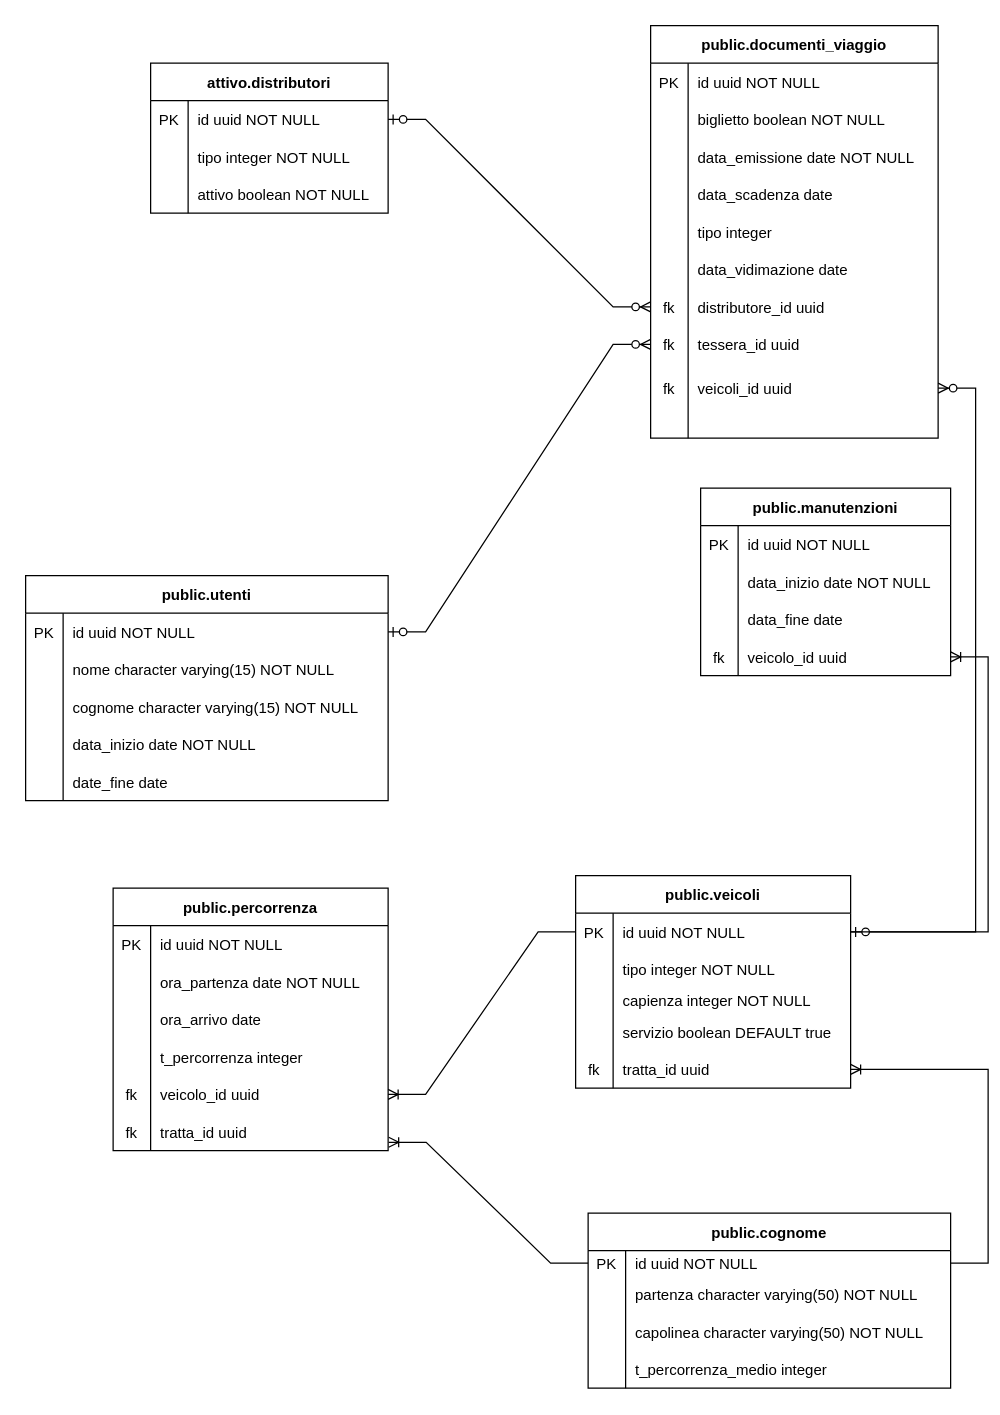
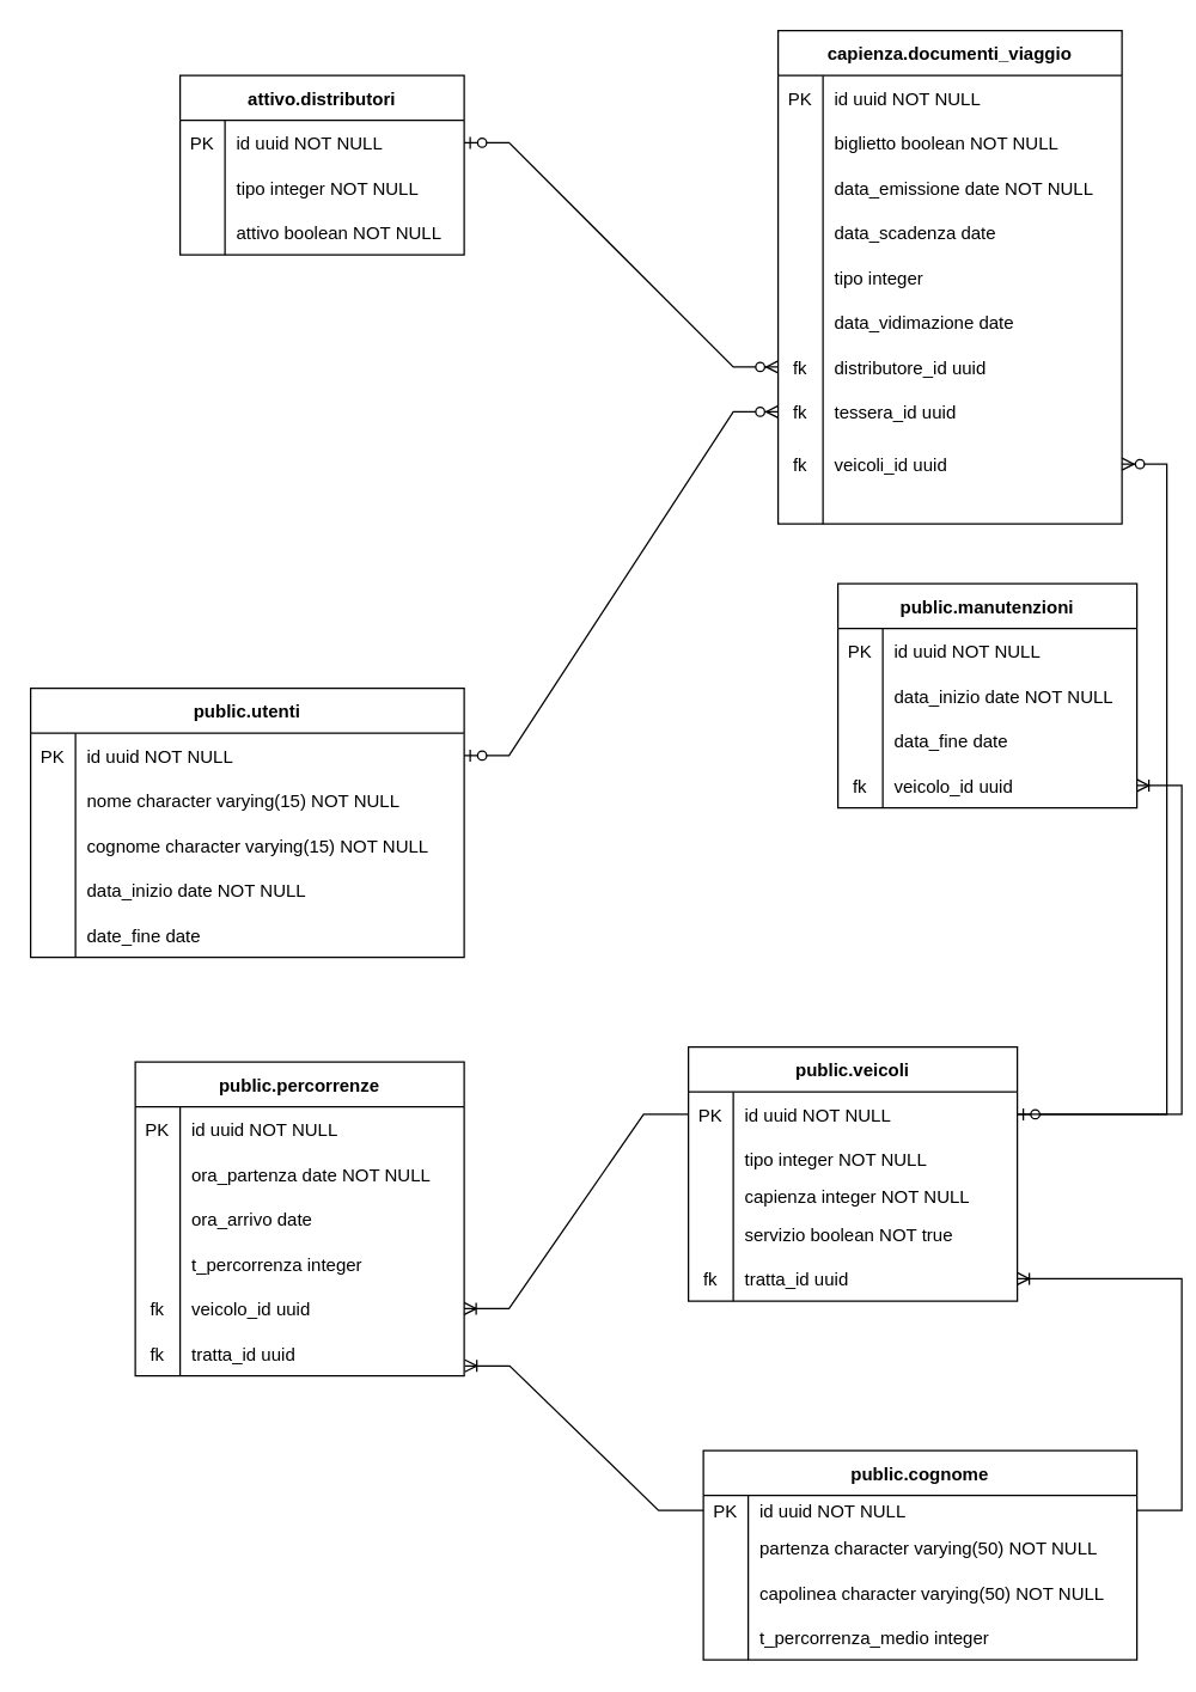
- <mxCell id="12" value="public.documenti_viaggio" style="shape=table;startSize=30;container=1;collapsible=1;childLayout=tableLayout;fixedRows=1;rowLines=0;fontStyle=1;align=center;resizeLast=1;" parent="1" vertex="1"><mxGeometry x="520" y="20" width="230" height="330" as="geometry" /></mxCell>
+ <mxCell id="12" value="capienza.documenti_viaggio" style="shape=table;startSize=30;container=1;collapsible=1;childLayout=tableLayout;fixedRows=1;rowLines=0;fontStyle=1;align=center;resizeLast=1;" parent="1" vertex="1"><mxGeometry x="520" y="20" width="230" height="330" as="geometry" /></mxCell>
- <mxCell id="56" value="public.percorrenza" style="shape=table;startSize=30;container=1;collapsible=1;childLayout=tableLayout;fixedRows=1;rowLines=0;fontStyle=1;align=center;resizeLast=1;" parent="1" vertex="1"><mxGeometry x="90" y="710" width="220" height="210" as="geometry" /></mxCell>
+ <mxCell id="56" value="public.percorrenze" style="shape=table;startSize=30;container=1;collapsible=1;childLayout=tableLayout;fixedRows=1;rowLines=0;fontStyle=1;align=center;resizeLast=1;" parent="1" vertex="1"><mxGeometry x="90" y="710" width="220" height="210" as="geometry" /></mxCell>
- <mxCell id="116" value="servizio boolean DEFAULT true" style="shape=partialRectangle;overflow=hidden;connectable=0;fillColor=none;align=left;strokeColor=inherit;top=0;left=0;bottom=0;right=0;spacingLeft=6;" parent="114" vertex="1"><mxGeometry x="30" width="190" height="30" as="geometry"><mxRectangle width="190" height="30" as="alternateBounds" /></mxGeometry></mxCell>
+ <mxCell id="116" value="servizio boolean NOT true" style="shape=partialRectangle;overflow=hidden;connectable=0;fillColor=none;align=left;strokeColor=inherit;top=0;left=0;bottom=0;right=0;spacingLeft=6;" parent="114" vertex="1"><mxGeometry x="30" width="190" height="30" as="geometry"><mxRectangle width="190" height="30" as="alternateBounds" /></mxGeometry></mxCell>
